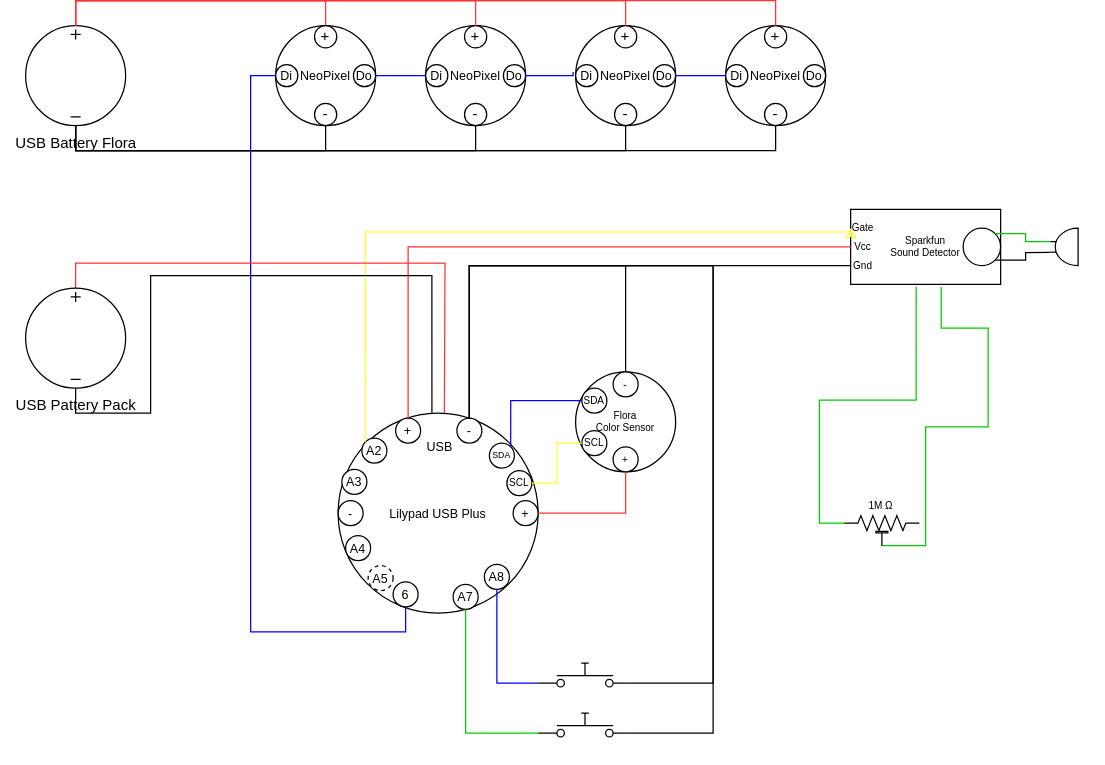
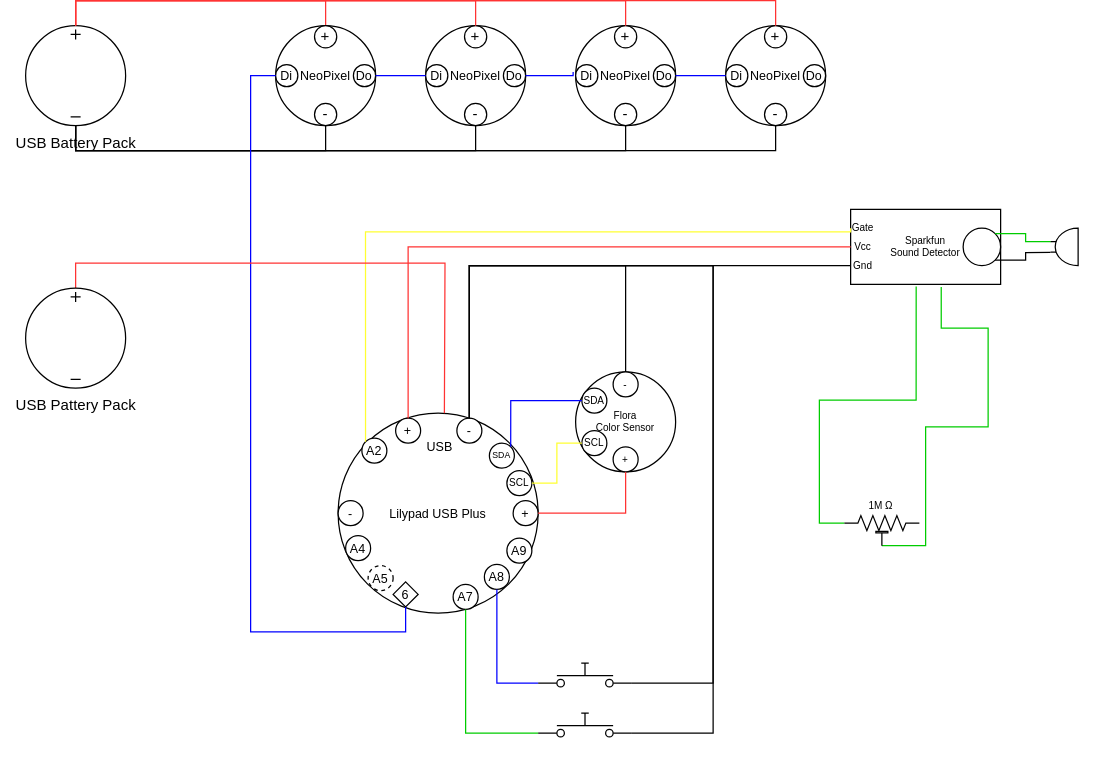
- <mxCell id="4" value="USB Battery Flora" style="pointerEvents=1;verticalLabelPosition=bottom;shadow=0;dashed=0;align=center;html=1;verticalAlign=top;shape=mxgraph.electrical.signal_sources.source;aspect=fixed;points=[[0.5,0,0],[1,0.5,0],[0.5,1,0],[0,0.5,0]];elSignalType=dc3;" vertex="1" parent="1"><mxGeometry x="20" y="20" width="80" height="80" as="geometry" /></mxCell>
+ <mxCell id="4" value="USB Battery Pack" style="pointerEvents=1;verticalLabelPosition=bottom;shadow=0;dashed=0;align=center;html=1;verticalAlign=top;shape=mxgraph.electrical.signal_sources.source;aspect=fixed;points=[[0.5,0,0],[1,0.5,0],[0.5,1,0],[0,0.5,0]];elSignalType=dc3;" vertex="1" parent="1"><mxGeometry x="20" y="20" width="80" height="80" as="geometry" /></mxCell>
- <mxCell id="64" style="edgeStyle=orthogonalEdgeStyle;rounded=0;orthogonalLoop=1;jettySize=auto;html=1;exitX=0;exitY=0;exitDx=0;exitDy=0;entryX=0;entryY=0.25;entryDx=0;entryDy=0;strokeColor=#FFFF33;fontSize=8;endArrow=classic;endFill=0;" edge="1" parent="1" source="54" target="56"><mxGeometry relative="1" as="geometry"><Array as="points"><mxPoint x="292" y="185" /></Array></mxGeometry></mxCell>
+ <mxCell id="64" style="edgeStyle=orthogonalEdgeStyle;rounded=0;orthogonalLoop=1;jettySize=auto;html=1;exitX=0;exitY=0;exitDx=0;exitDy=0;entryX=0;entryY=0.25;entryDx=0;entryDy=0;strokeColor=#FFFF33;fontSize=8;endArrow=none;endFill=0;" edge="1" parent="1" source="54" target="56"><mxGeometry relative="1" as="geometry"><Array as="points"><mxPoint x="292" y="185" /></Array></mxGeometry></mxCell>
- <mxCell id="87" style="edgeStyle=orthogonalEdgeStyle;rounded=0;orthogonalLoop=1;jettySize=auto;html=1;exitX=0.5;exitY=1;exitDx=0;exitDy=0;exitPerimeter=0;entryX=0.469;entryY=0.004;entryDx=0;entryDy=0;entryPerimeter=0;strokeColor=#000000;fontSize=8;endArrow=none;endFill=0;" edge="1" parent="1" source="88" target="39"><mxGeometry relative="1" as="geometry"><Array as="points"><mxPoint x="60" y="330" /><mxPoint x="120" y="330" /><mxPoint x="120" y="220" /><mxPoint x="345" y="220" /></Array></mxGeometry></mxCell>
- <mxCell id="53" value="A3" style="ellipse;whiteSpace=wrap;html=1;aspect=fixed;fontSize=10;" vertex="1" parent="38"><mxGeometry x="3" y="45" width="20" height="20" as="geometry" /></mxCell>
+ <mxCell id="46" value="A9" style="ellipse;whiteSpace=wrap;html=1;aspect=fixed;fontSize=10;" vertex="1" parent="38"><mxGeometry x="135" y="100" width="20" height="20" as="geometry" /></mxCell>
- <mxCell id="50" value="6" style="ellipse;whiteSpace=wrap;html=1;aspect=fixed;fontSize=10;" vertex="1" parent="38"><mxGeometry x="44" y="135" width="20" height="20" as="geometry" /></mxCell>
+ <mxCell id="50" value="6" style="rhombus;whiteSpace=wrap;html=1;aspect=fixed;fontSize=10;" vertex="1" parent="38"><mxGeometry x="44" y="135" width="20" height="20" as="geometry" /></mxCell>
